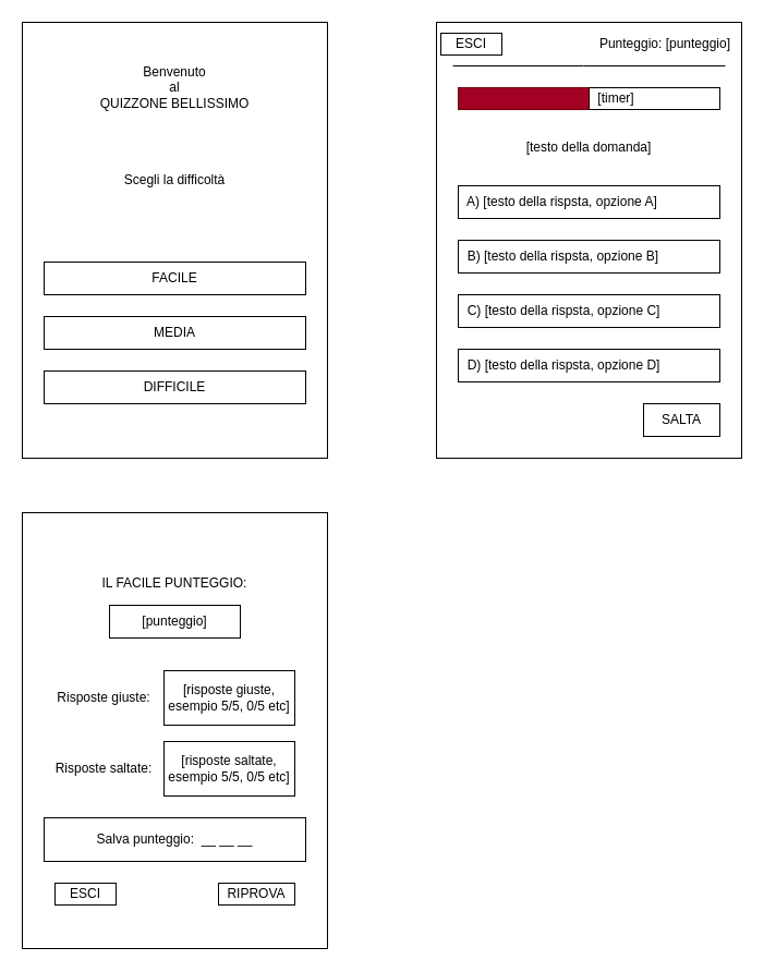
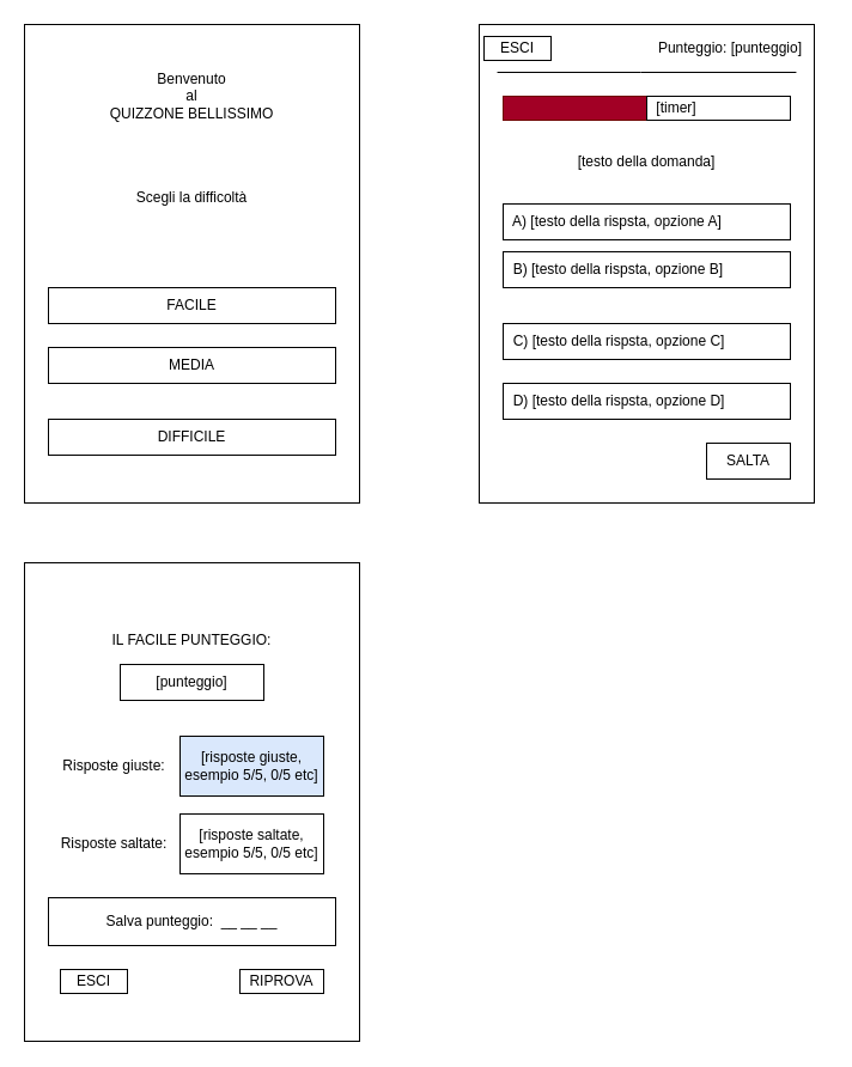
- <mxCell id="17" value="&amp;nbsp; B) [testo della rispsta, opzione B]" style="rounded=0;whiteSpace=wrap;html=1;align=left;" vertex="1" parent="1"><mxGeometry x="420" y="220" width="240" height="30" as="geometry" /></mxCell>
+ <mxCell id="17" value="&amp;nbsp; B) [testo della rispsta, opzione B]" style="rounded=0;whiteSpace=wrap;html=1;align=left;" vertex="1" parent="1"><mxGeometry x="420" y="210" width="240" height="30" as="geometry" /></mxCell>
- <mxCell id="7" value="DIFFICILE" style="rounded=0;whiteSpace=wrap;html=1;" vertex="1" parent="1"><mxGeometry x="40" y="340" width="240" height="30" as="geometry" /></mxCell>
+ <mxCell id="7" value="DIFFICILE" style="rounded=0;whiteSpace=wrap;html=1;" vertex="1" parent="1"><mxGeometry x="40" y="350" width="240" height="30" as="geometry" /></mxCell>
- <mxCell id="25" value="[risposte giuste, esempio 5/5, 0/5 etc]" style="rounded=0;whiteSpace=wrap;html=1;" vertex="1" parent="1"><mxGeometry x="150" y="615" width="120" height="50" as="geometry" /></mxCell>
+ <mxCell id="25" value="[risposte giuste, esempio 5/5, 0/5 etc]" style="rounded=0;whiteSpace=wrap;html=1;fillColor=#dae8fc;" vertex="1" parent="1"><mxGeometry x="150" y="615" width="120" height="50" as="geometry" /></mxCell>
